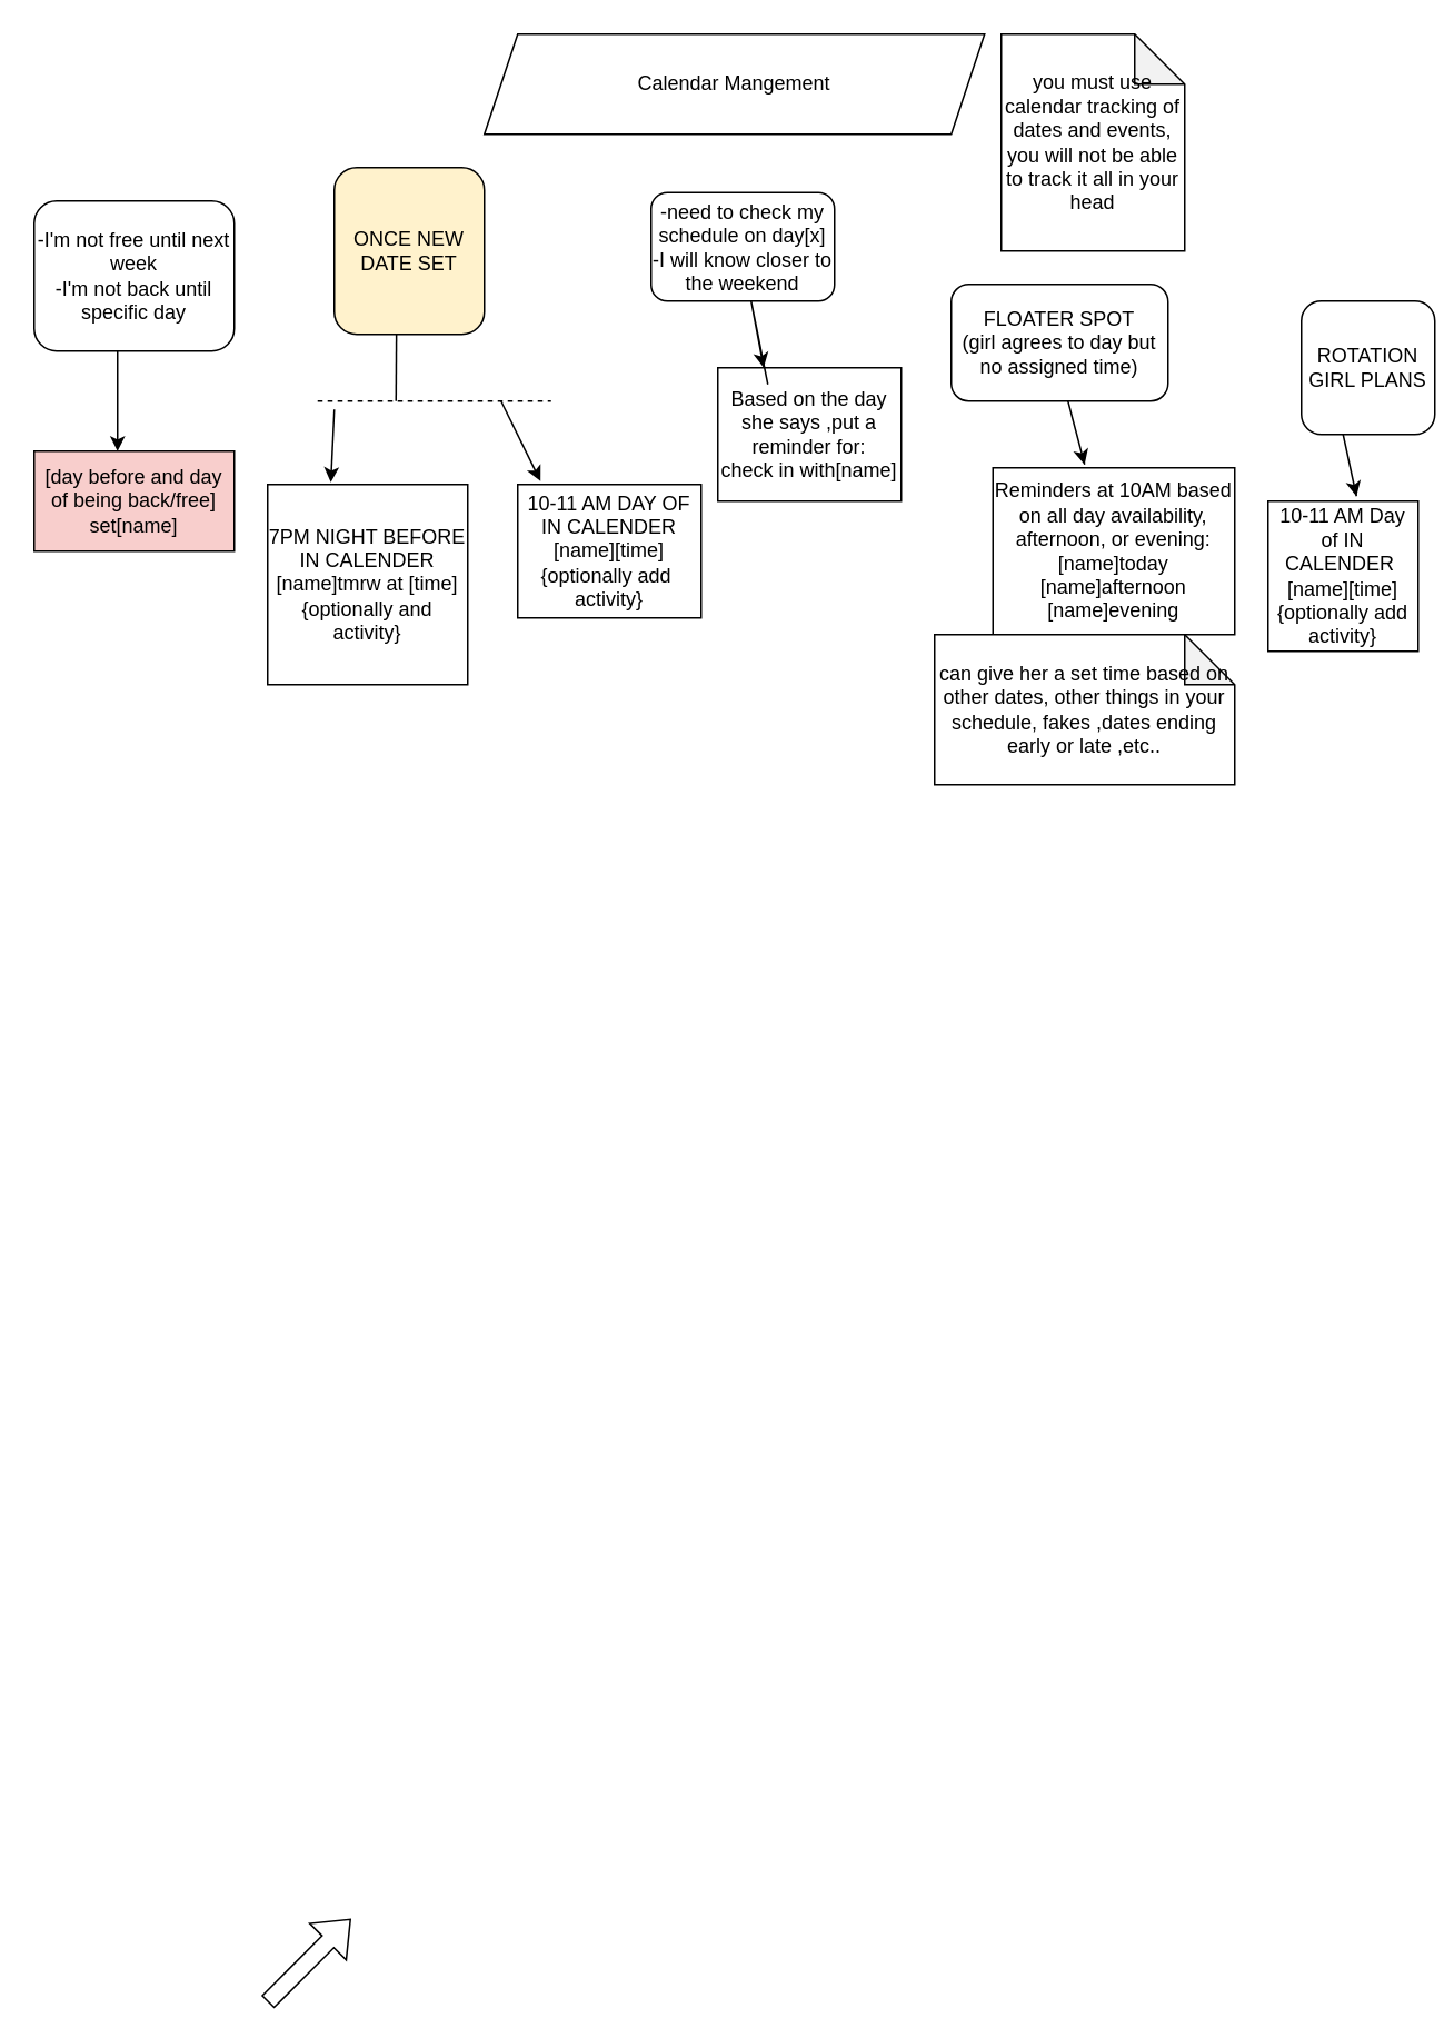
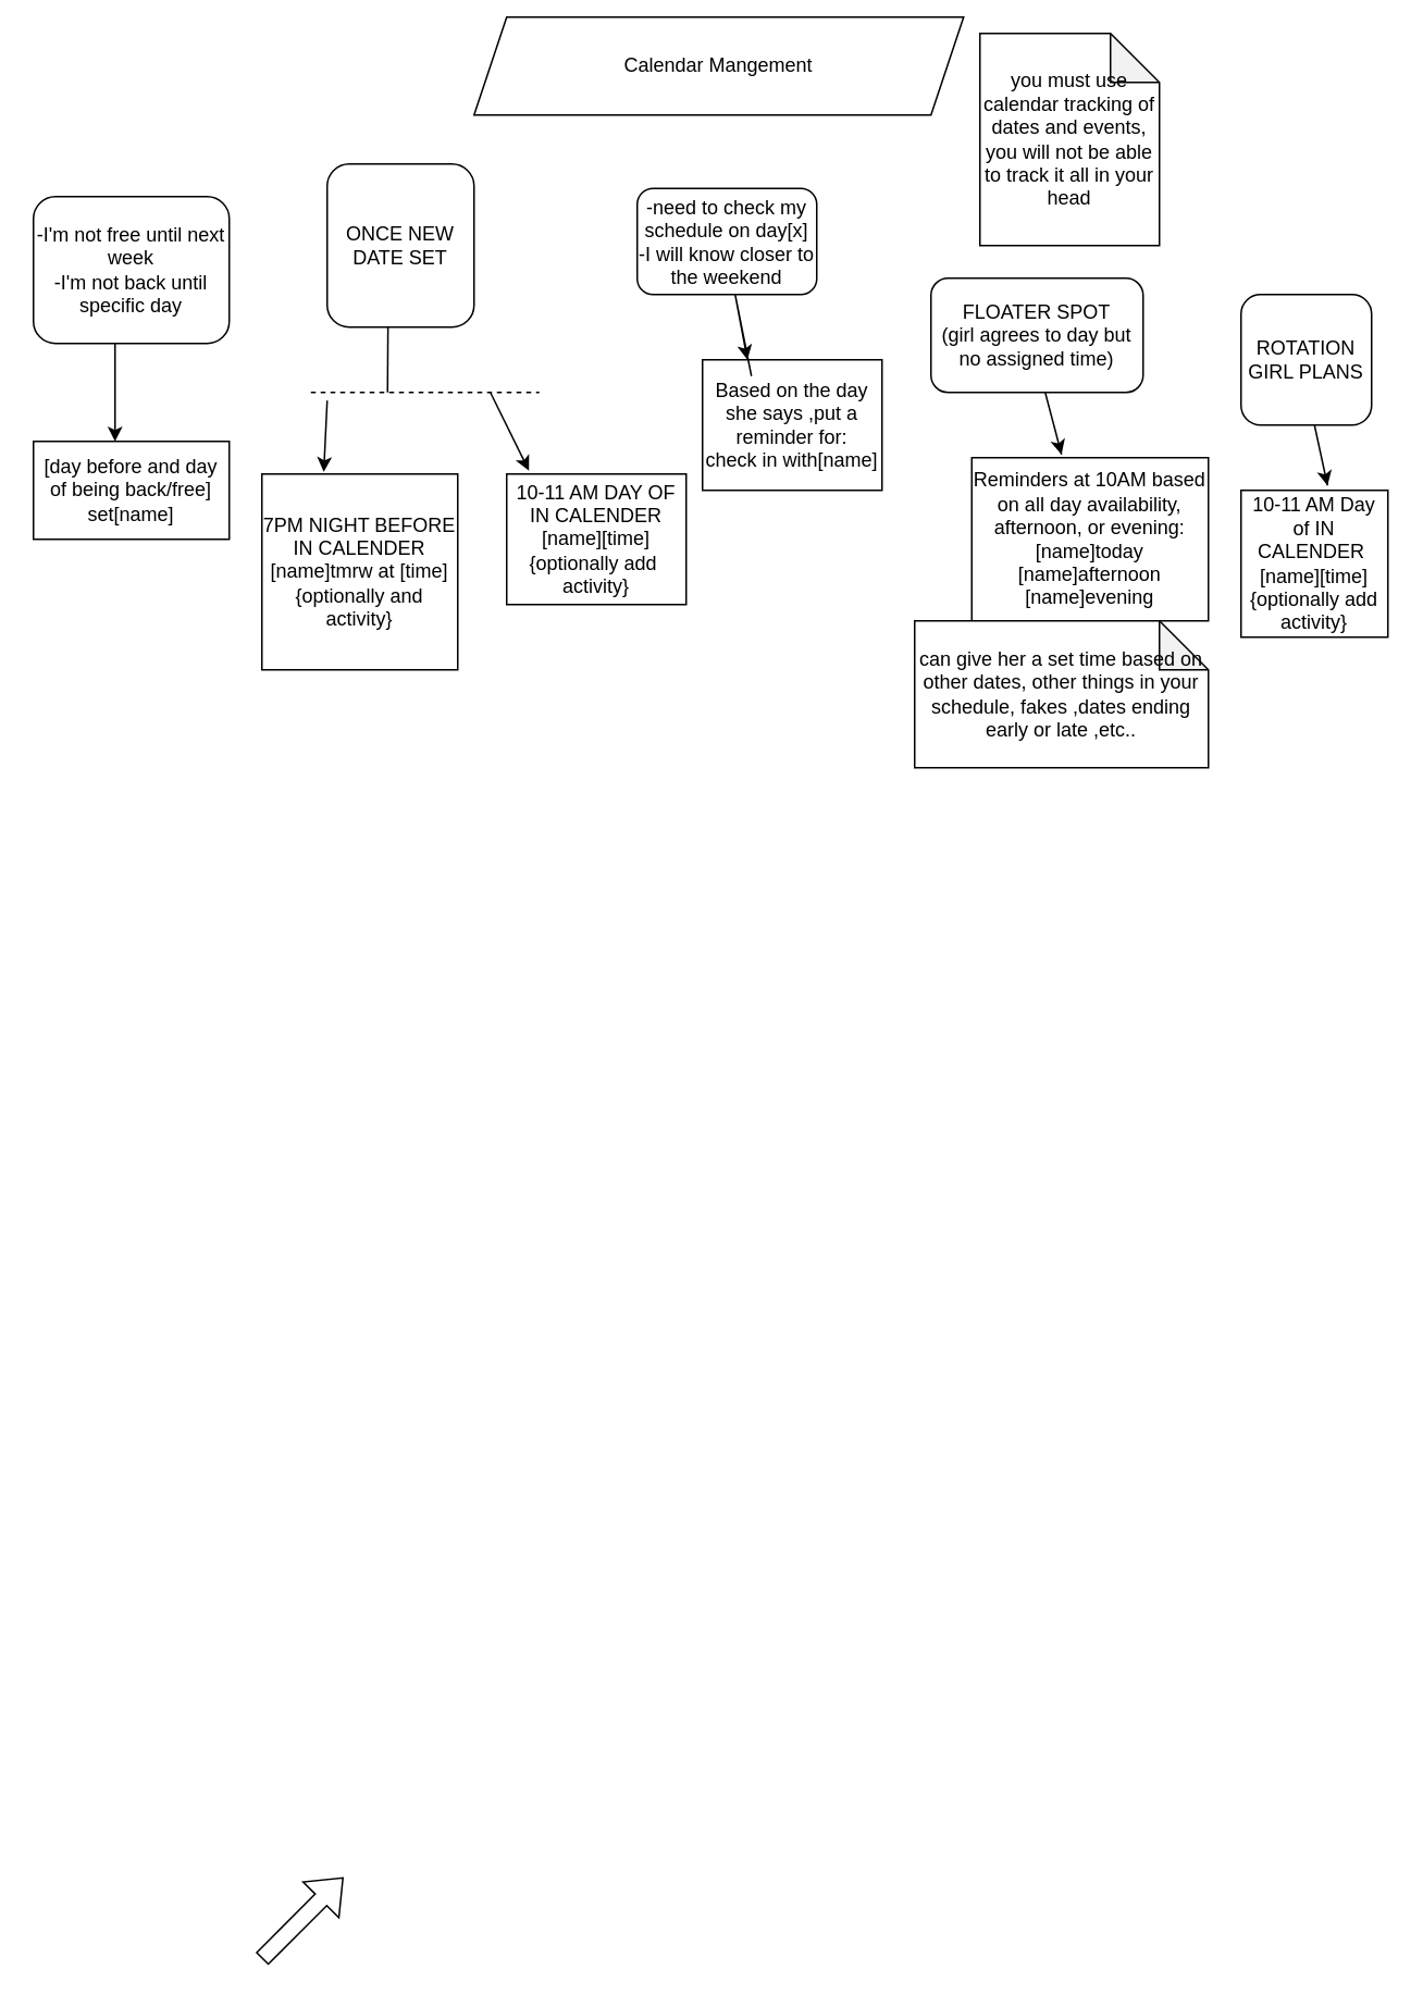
- <mxCell id="2" value="Calendar Mangement" style="shape=parallelogram;perimeter=parallelogramPerimeter;whiteSpace=wrap;html=1;fixedSize=1;" vertex="1" parent="1"><mxGeometry x="290" y="20" width="300" height="60" as="geometry" /></mxCell>
+ <mxCell id="2" value="Calendar Mangement" style="shape=parallelogram;perimeter=parallelogramPerimeter;whiteSpace=wrap;html=1;fixedSize=1;" vertex="1" parent="1"><mxGeometry x="290" y="10" width="300" height="60" as="geometry" /></mxCell>
- <mxCell id="7" value="ONCE NEW DATE SET" style="rounded=1;whiteSpace=wrap;html=1;fillColor=#fff2cc;" vertex="1" parent="1"><mxGeometry x="200" y="100" width="90" height="100" as="geometry" /></mxCell>
+ <mxCell id="7" value="ONCE NEW DATE SET" style="rounded=1;whiteSpace=wrap;html=1;" vertex="1" parent="1"><mxGeometry x="200" y="100" width="90" height="100" as="geometry" /></mxCell>
- <mxCell id="16" value="ROTATION GIRL PLANS" style="rounded=1;whiteSpace=wrap;html=1;" vertex="1" parent="1"><mxGeometry x="780" y="180" width="80" height="80" as="geometry" /></mxCell>
+ <mxCell id="16" value="ROTATION GIRL PLANS" style="rounded=1;whiteSpace=wrap;html=1;" vertex="1" parent="1"><mxGeometry x="760" y="180" width="80" height="80" as="geometry" /></mxCell>
- <mxCell id="6" value="[day before and day of being back/free]&lt;br&gt;set[name]" style="rounded=0;whiteSpace=wrap;html=1;fillColor=#f8cecc;" vertex="1" parent="1"><mxGeometry x="20" y="270" width="120" height="60" as="geometry" /></mxCell>
+ <mxCell id="6" value="[day before and day of being back/free]&lt;br&gt;set[name]" style="rounded=0;whiteSpace=wrap;html=1;" vertex="1" parent="1"><mxGeometry x="20" y="270" width="120" height="60" as="geometry" /></mxCell>
